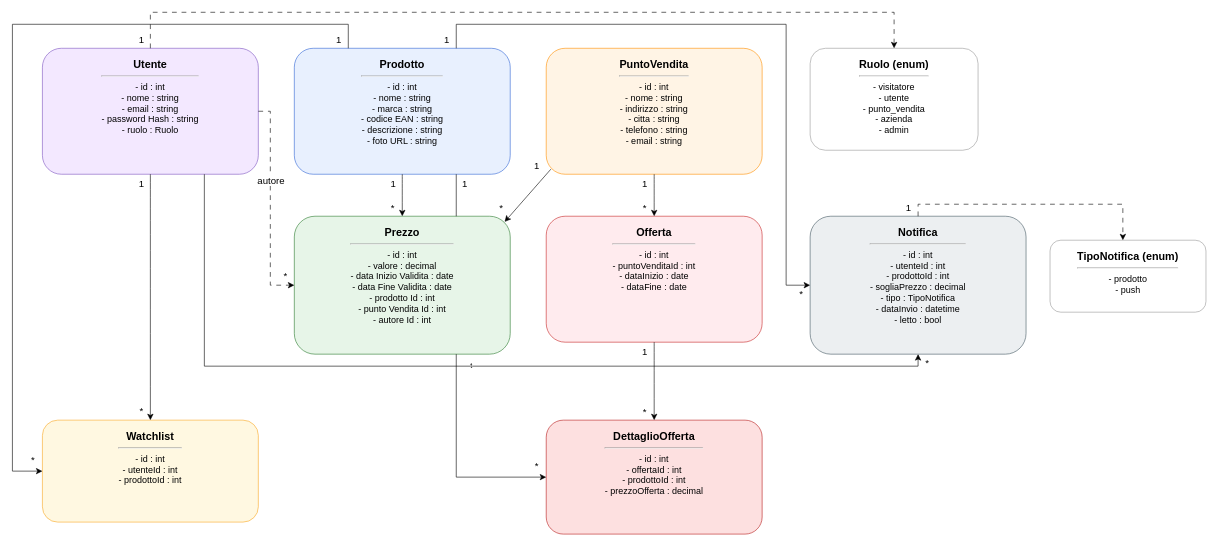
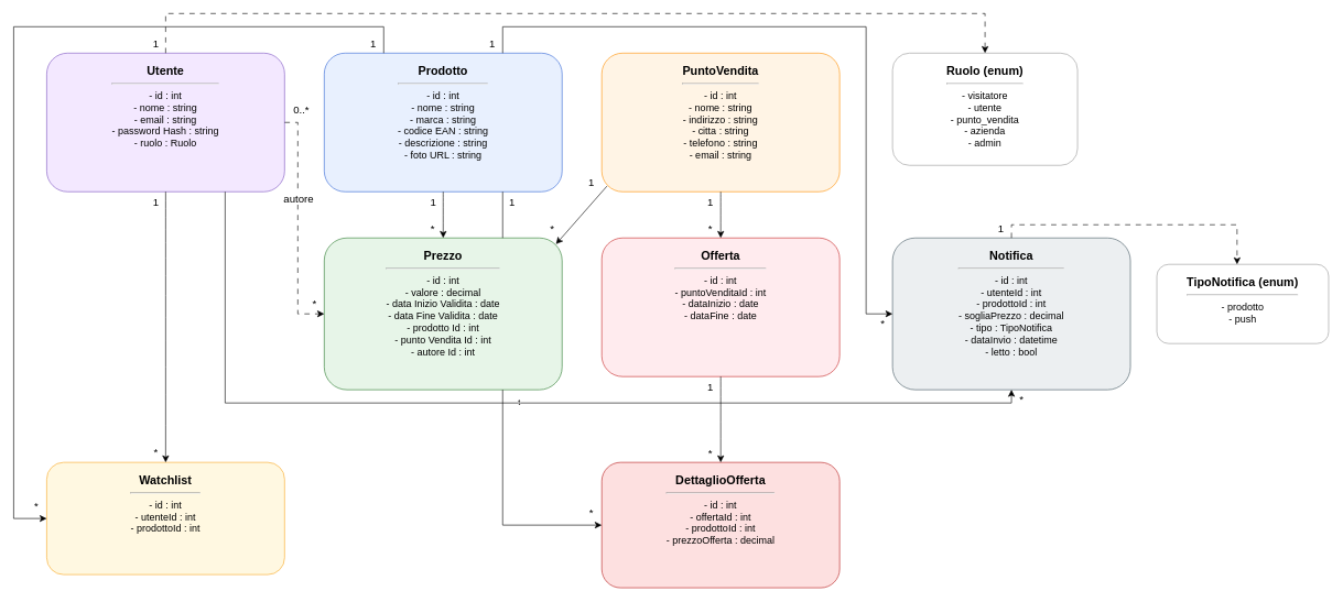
+ <mxCell id="30" value="0..*" style="text;html=1;align=center;verticalAlign=middle;resizable=0;points=[];autosize=1;strokeColor=none;fillColor=none;fontSize=16;" vertex="1" parent="1"><mxGeometry x="430" y="150" width="50" height="30" as="geometry" /></mxCell>
